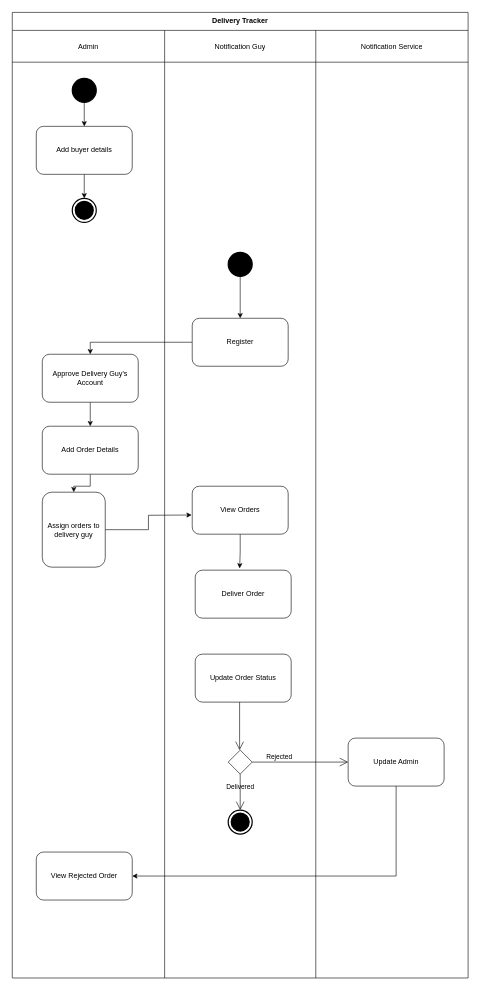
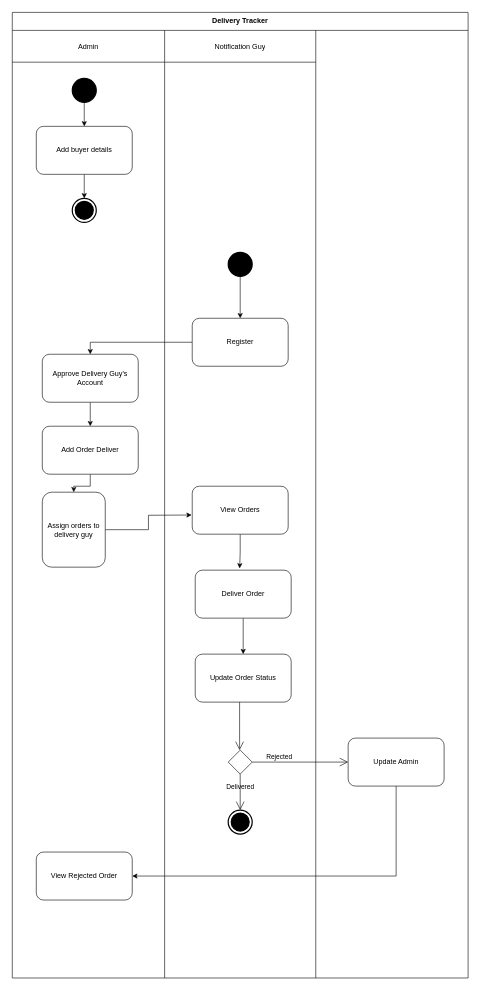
- <mxCell id="6" value="Notification Service" style="shape=partialRectangle;html=1;whiteSpace=wrap;connectable=0;fillColor=none;top=0;left=0;bottom=0;right=0;overflow=hidden;" vertex="1" parent="3"><mxGeometry x="506" width="254" height="53" as="geometry" /></mxCell>
- <mxCell id="18" value="Add Order Details" style="shape=rect;html=1;rounded=1;whiteSpace=wrap;align=center;" vertex="1" parent="1"><mxGeometry x="70" y="710" width="160" height="80" as="geometry" /></mxCell>
+ <mxCell id="18" value="Add Order Deliver" style="shape=rect;html=1;rounded=1;whiteSpace=wrap;align=center;" vertex="1" parent="1"><mxGeometry x="70" y="710" width="160" height="80" as="geometry" /></mxCell>
+ <mxCell id="21" style="edgeStyle=orthogonalEdgeStyle;rounded=0;orthogonalLoop=1;jettySize=auto;html=1;" edge="1" parent="1" source="22" target="23"><mxGeometry relative="1" as="geometry" /></mxCell>
